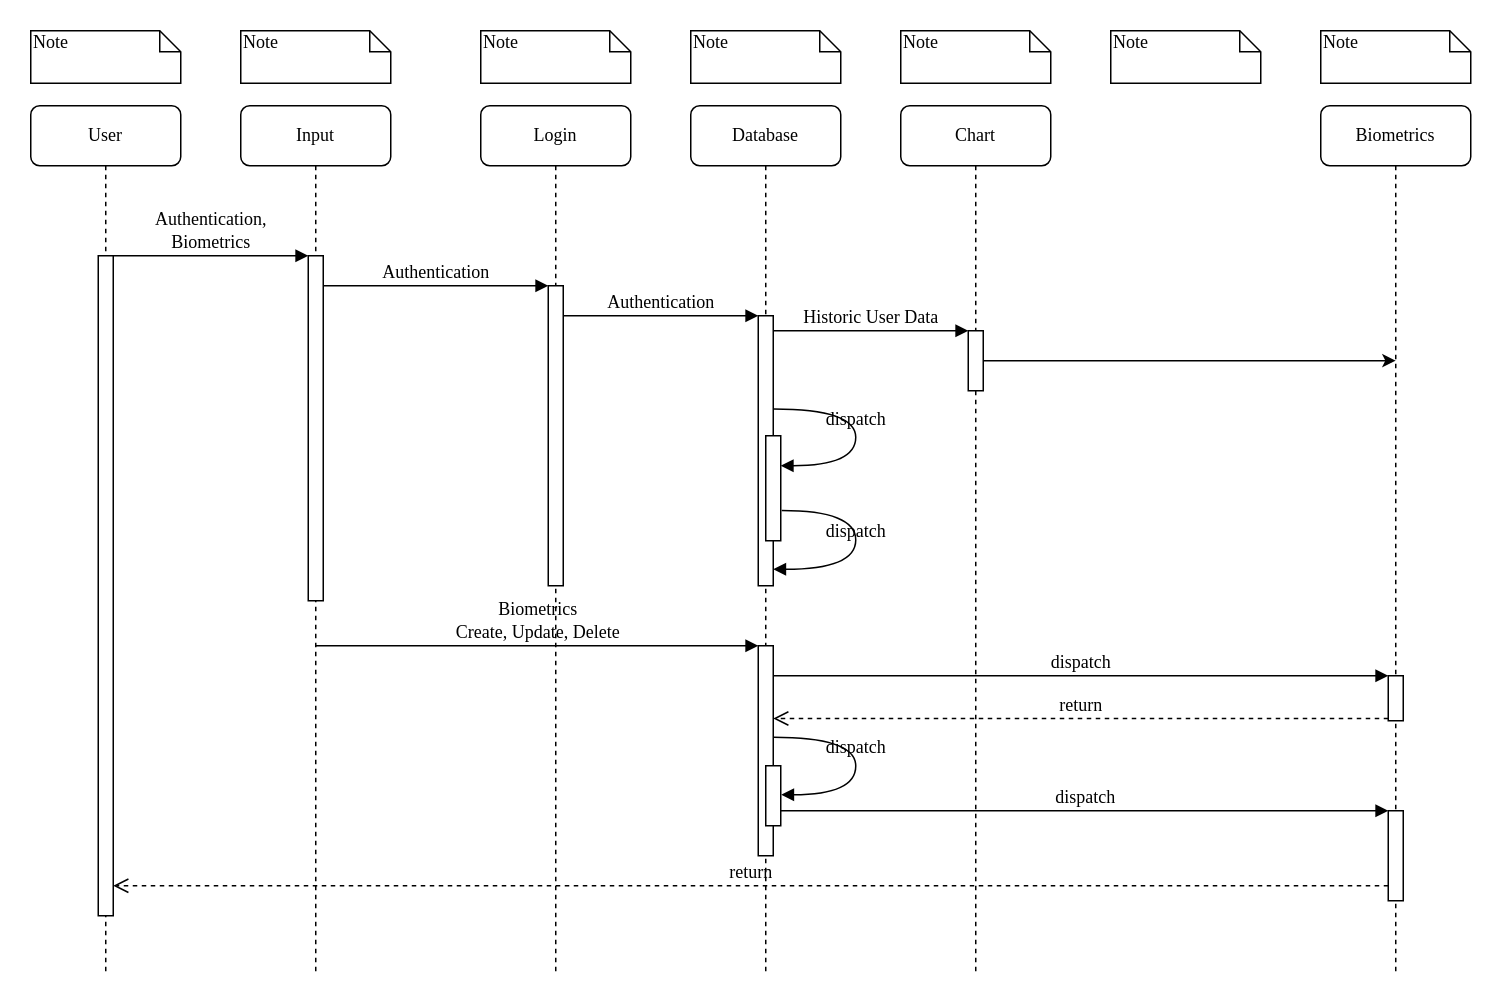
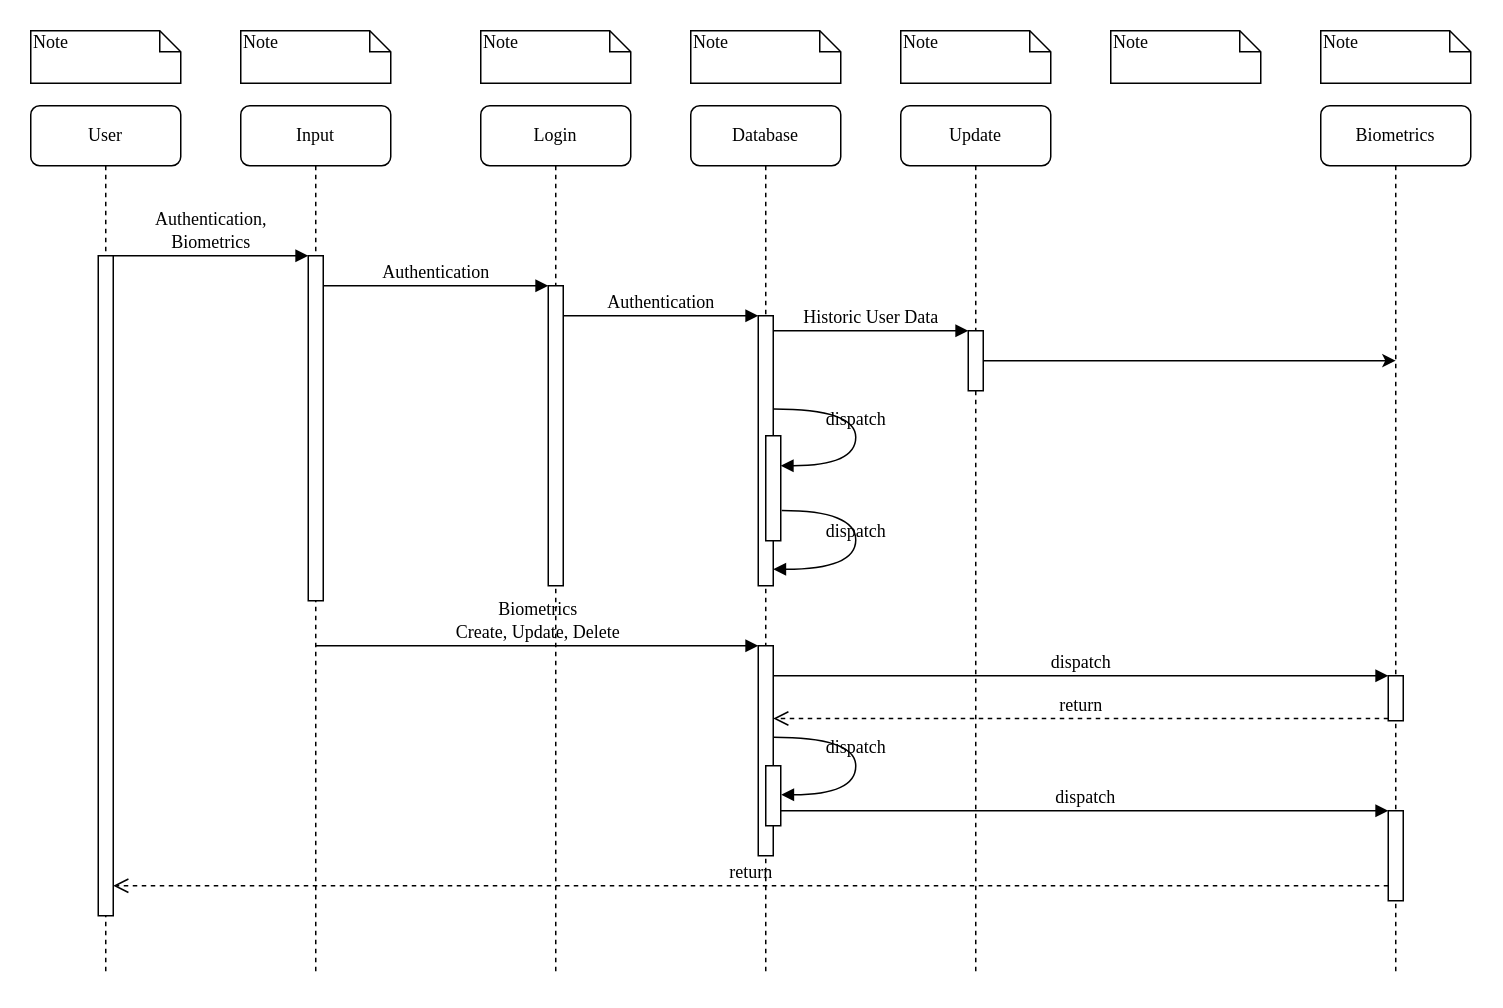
- <mxCell id="7" value="Chart" style="shape=umlLifeline;perimeter=lifelinePerimeter;whiteSpace=wrap;html=1;container=1;collapsible=0;recursiveResize=0;outlineConnect=0;rounded=1;shadow=0;comic=0;labelBackgroundColor=none;strokeWidth=1;fontFamily=Verdana;fontSize=12;align=center;" vertex="1" parent="1"><mxGeometry x="600" y="70" width="100" height="580" as="geometry" /></mxCell>
+ <mxCell id="7" value="Update" style="shape=umlLifeline;perimeter=lifelinePerimeter;whiteSpace=wrap;html=1;container=1;collapsible=0;recursiveResize=0;outlineConnect=0;rounded=1;shadow=0;comic=0;labelBackgroundColor=none;strokeWidth=1;fontFamily=Verdana;fontSize=12;align=center;" vertex="1" parent="1"><mxGeometry x="600" y="70" width="100" height="580" as="geometry" /></mxCell>
